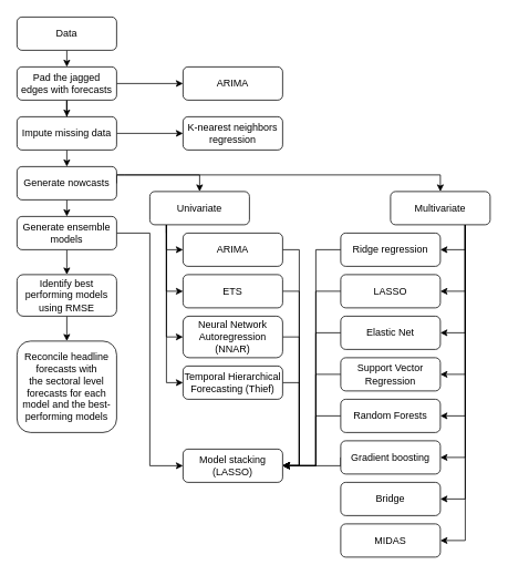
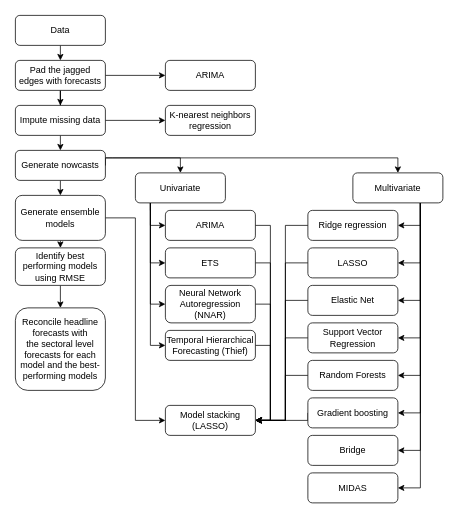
- <mxCell id="16" value="Generate ensemble models" style="rounded=1;whiteSpace=wrap;html=1;" vertex="1" parent="1"><mxGeometry x="20" y="260" width="120" height="40" as="geometry" /></mxCell>
+ <mxCell id="16" value="Generate ensemble models" style="rounded=1;whiteSpace=wrap;html=1;" vertex="1" parent="1"><mxGeometry x="20" y="260" width="120" height="60" as="geometry" /></mxCell>
